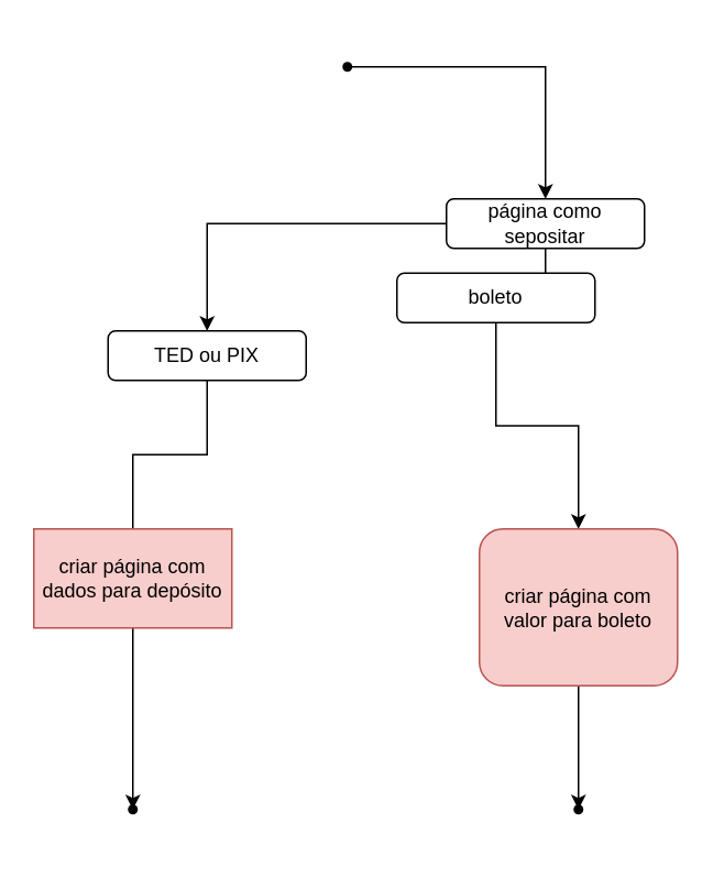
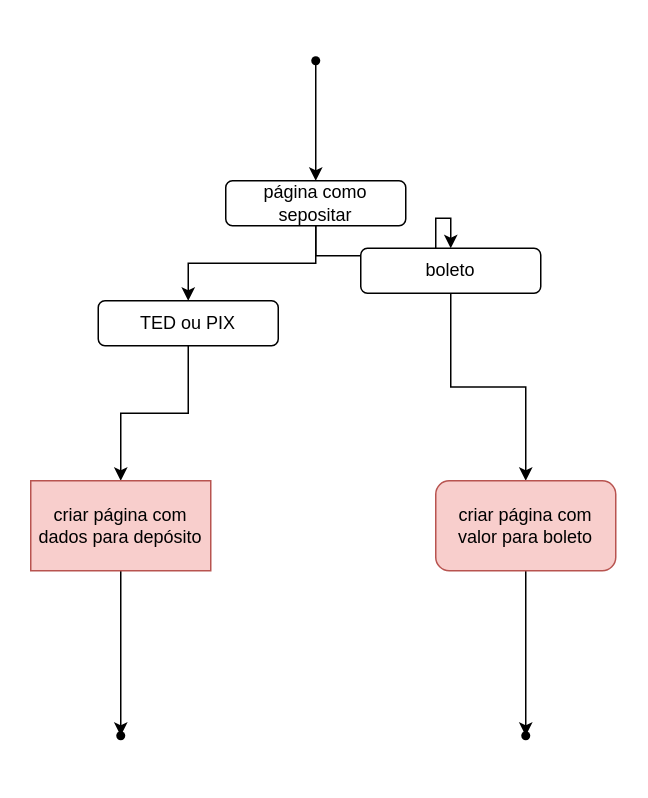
- <mxCell id="4" value="página como sepositar" style="rounded=1;whiteSpace=wrap;html=1;" vertex="1" parent="1"><mxGeometry x="270" y="120" width="120" height="30" as="geometry" /></mxCell>
+ <mxCell id="4" value="página como sepositar" style="rounded=1;whiteSpace=wrap;html=1;" vertex="1" parent="1"><mxGeometry x="150" y="120" width="120" height="30" as="geometry" /></mxCell>
- <mxCell id="7" value="" style="edgeStyle=orthogonalEdgeStyle;rounded=0;orthogonalLoop=1;jettySize=auto;html=1;endArrow=none;" edge="1" parent="1" source="8" target="12"><mxGeometry relative="1" as="geometry" /></mxCell>
+ <mxCell id="7" value="" style="edgeStyle=orthogonalEdgeStyle;rounded=0;orthogonalLoop=1;jettySize=auto;html=1;" edge="1" parent="1" source="8" target="12"><mxGeometry relative="1" as="geometry" /></mxCell>
- <mxCell id="14" value="criar página com valor para boleto" style="rounded=1;whiteSpace=wrap;html=1;fillColor=#f8cecc;strokeColor=#b85450;" vertex="1" parent="1"><mxGeometry x="290" y="320" width="120" height="95" as="geometry" /></mxCell>
+ <mxCell id="14" value="criar página com valor para boleto" style="rounded=1;whiteSpace=wrap;html=1;fillColor=#f8cecc;strokeColor=#b85450;" vertex="1" parent="1"><mxGeometry x="290" y="320" width="120" height="60" as="geometry" /></mxCell>
